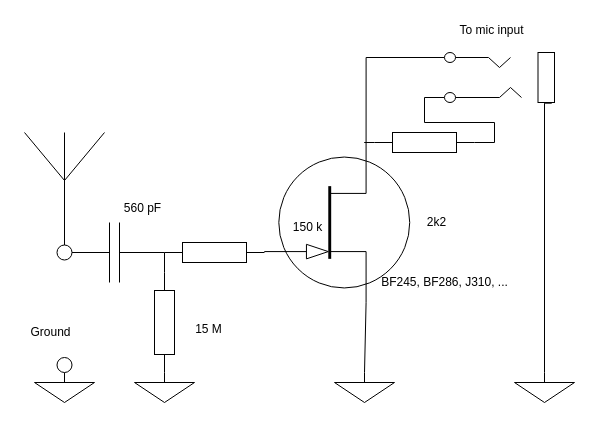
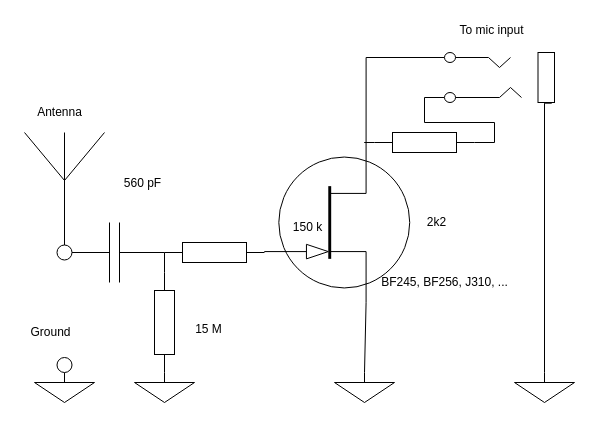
+ <mxCell id="23" value="Antenna" style="text;html=1;align=center;verticalAlign=middle;resizable=0;points=[];autosize=1;" vertex="1" parent="1"><mxGeometry x="24" y="102" width="70" height="20" as="geometry" /></mxCell>
- <mxCell id="27" value="560 pF" style="text;html=1;align=center;verticalAlign=middle;resizable=0;points=[];autosize=1;" vertex="1" parent="1"><mxGeometry x="112" y="198" width="60" height="20" as="geometry" /></mxCell>
+ <mxCell id="27" value="560 pF" style="text;html=1;align=center;verticalAlign=middle;resizable=0;points=[];autosize=1;" vertex="1" parent="1"><mxGeometry x="112" y="173" width="60" height="20" as="geometry" /></mxCell>
- <mxCell id="22" value="BF245, BF286, J310, ..." style="text;html=1;align=center;verticalAlign=middle;resizable=0;points=[];autosize=1;" vertex="1" parent="1"><mxGeometry x="364" y="272" width="160" height="20" as="geometry" /></mxCell>
+ <mxCell id="22" value="BF245, BF256, J310, ..." style="text;html=1;align=center;verticalAlign=middle;resizable=0;points=[];autosize=1;" vertex="1" parent="1"><mxGeometry x="364" y="272" width="160" height="20" as="geometry" /></mxCell>
